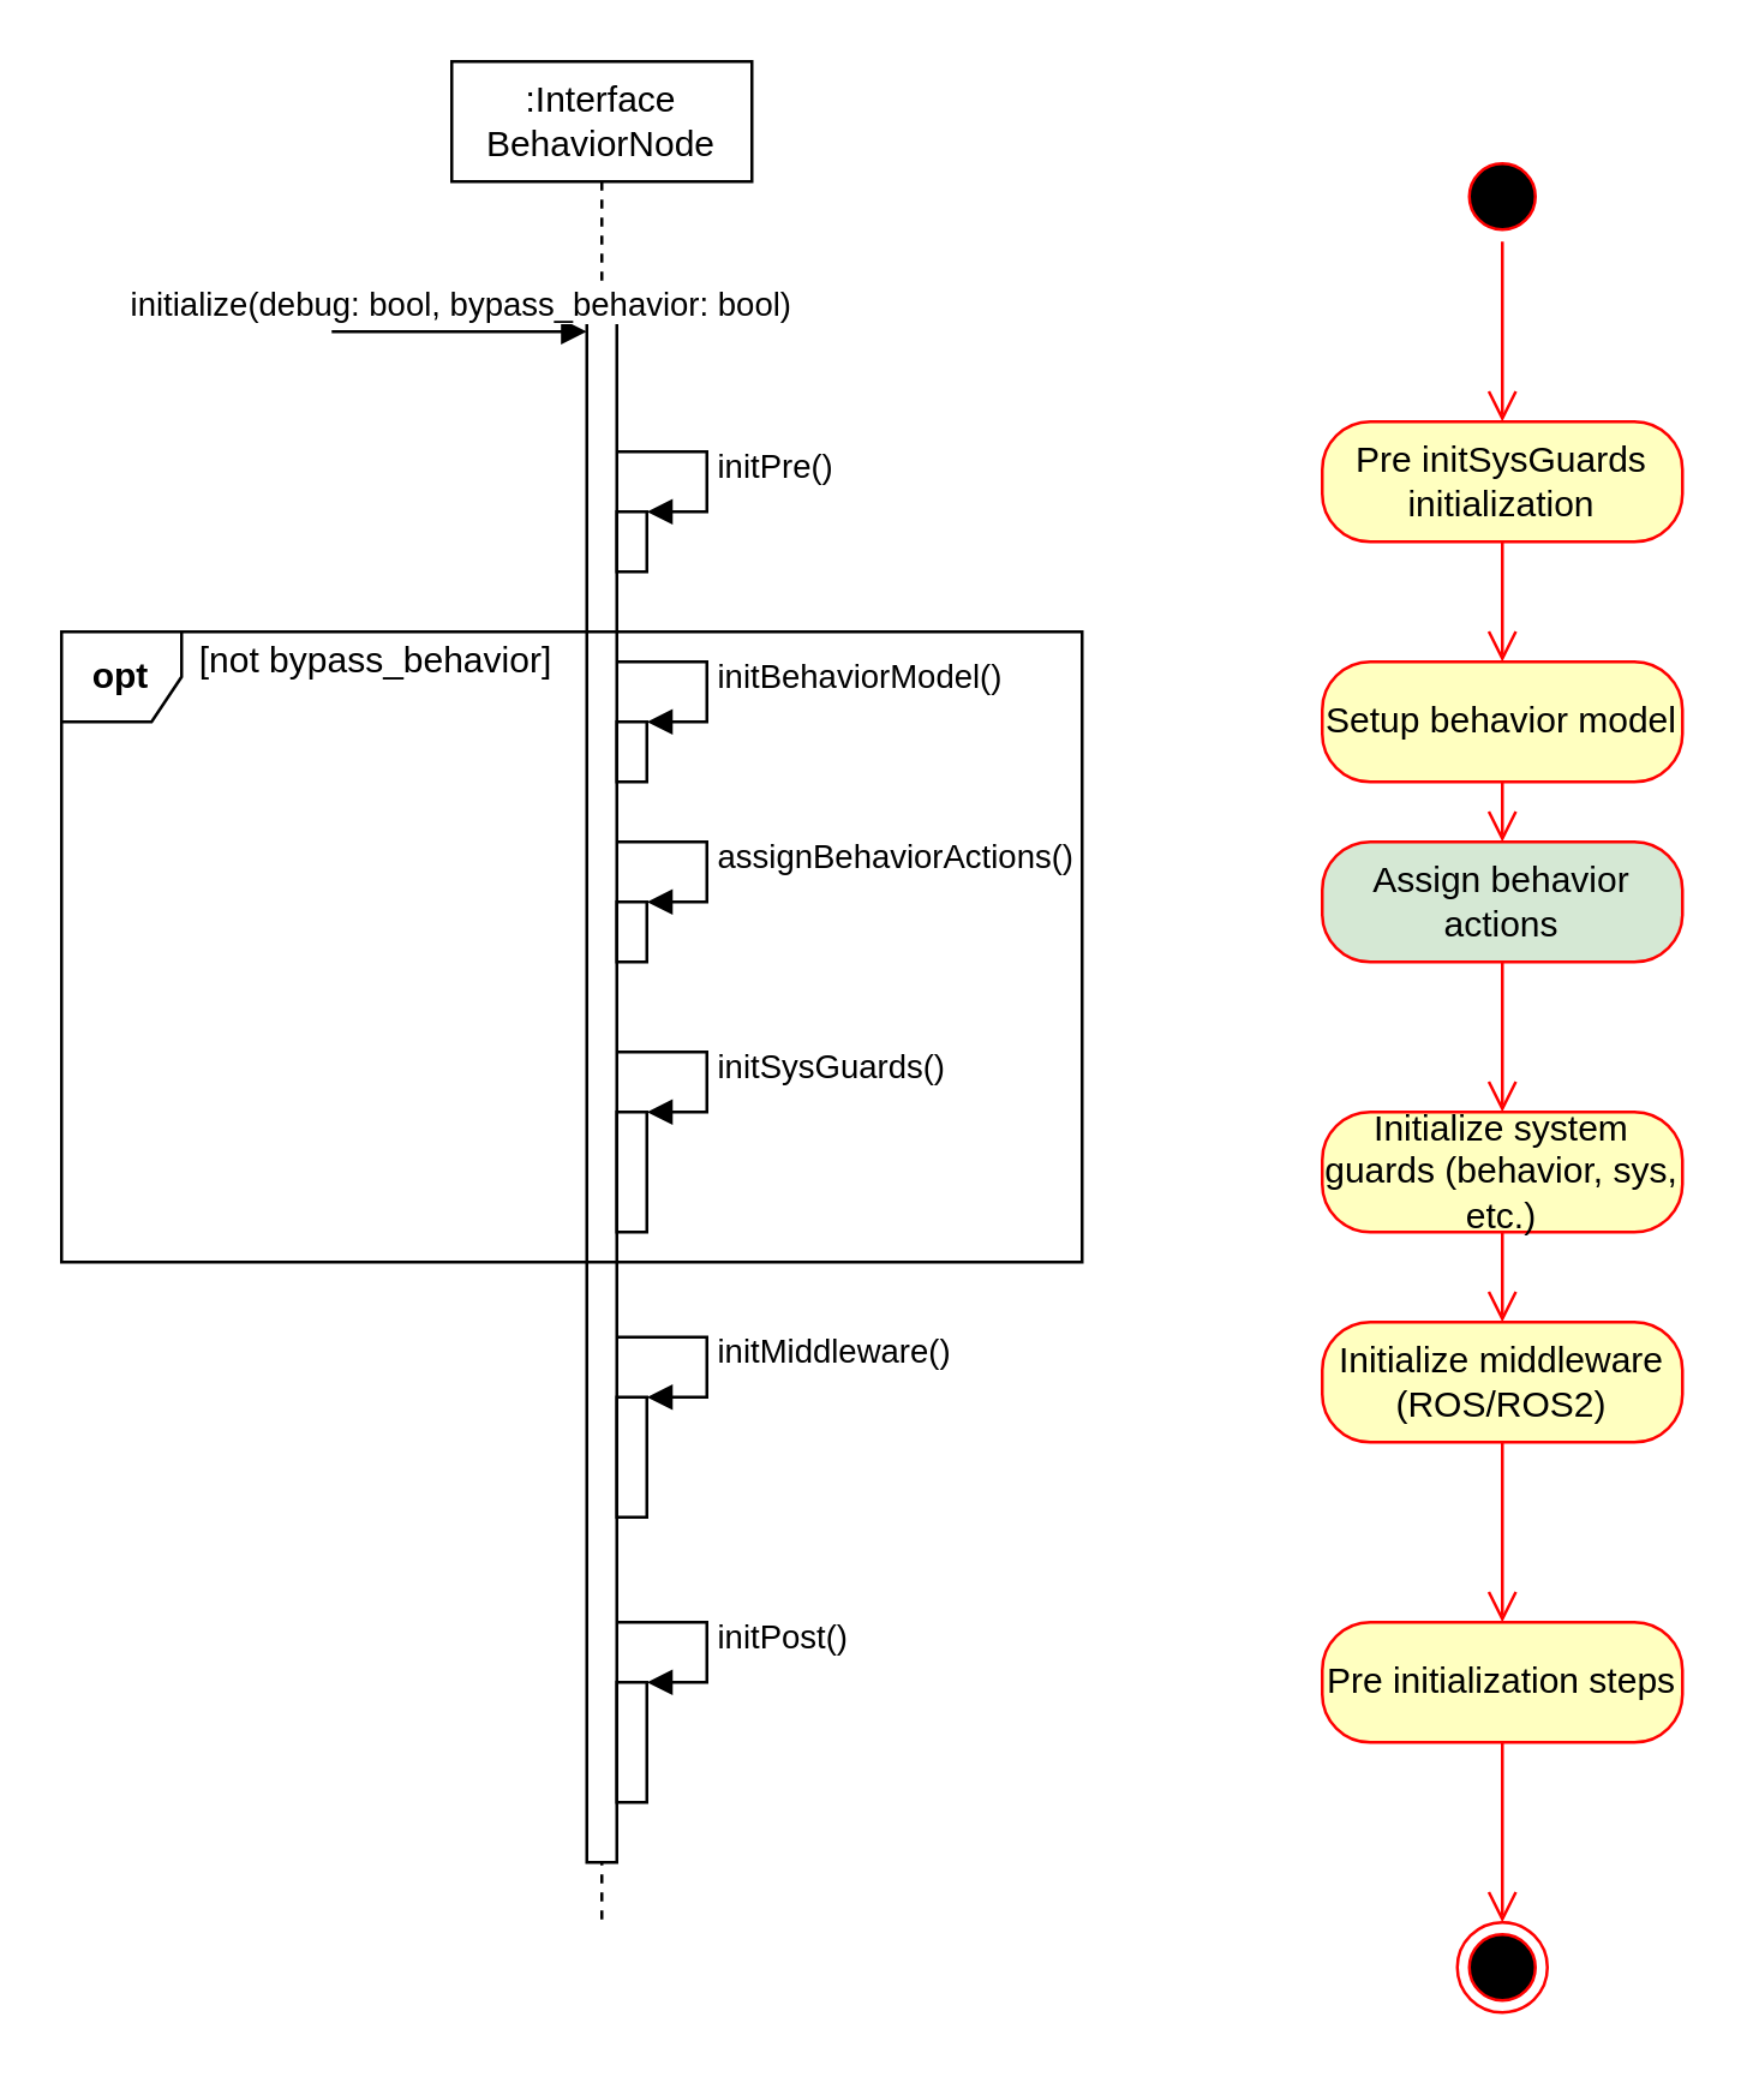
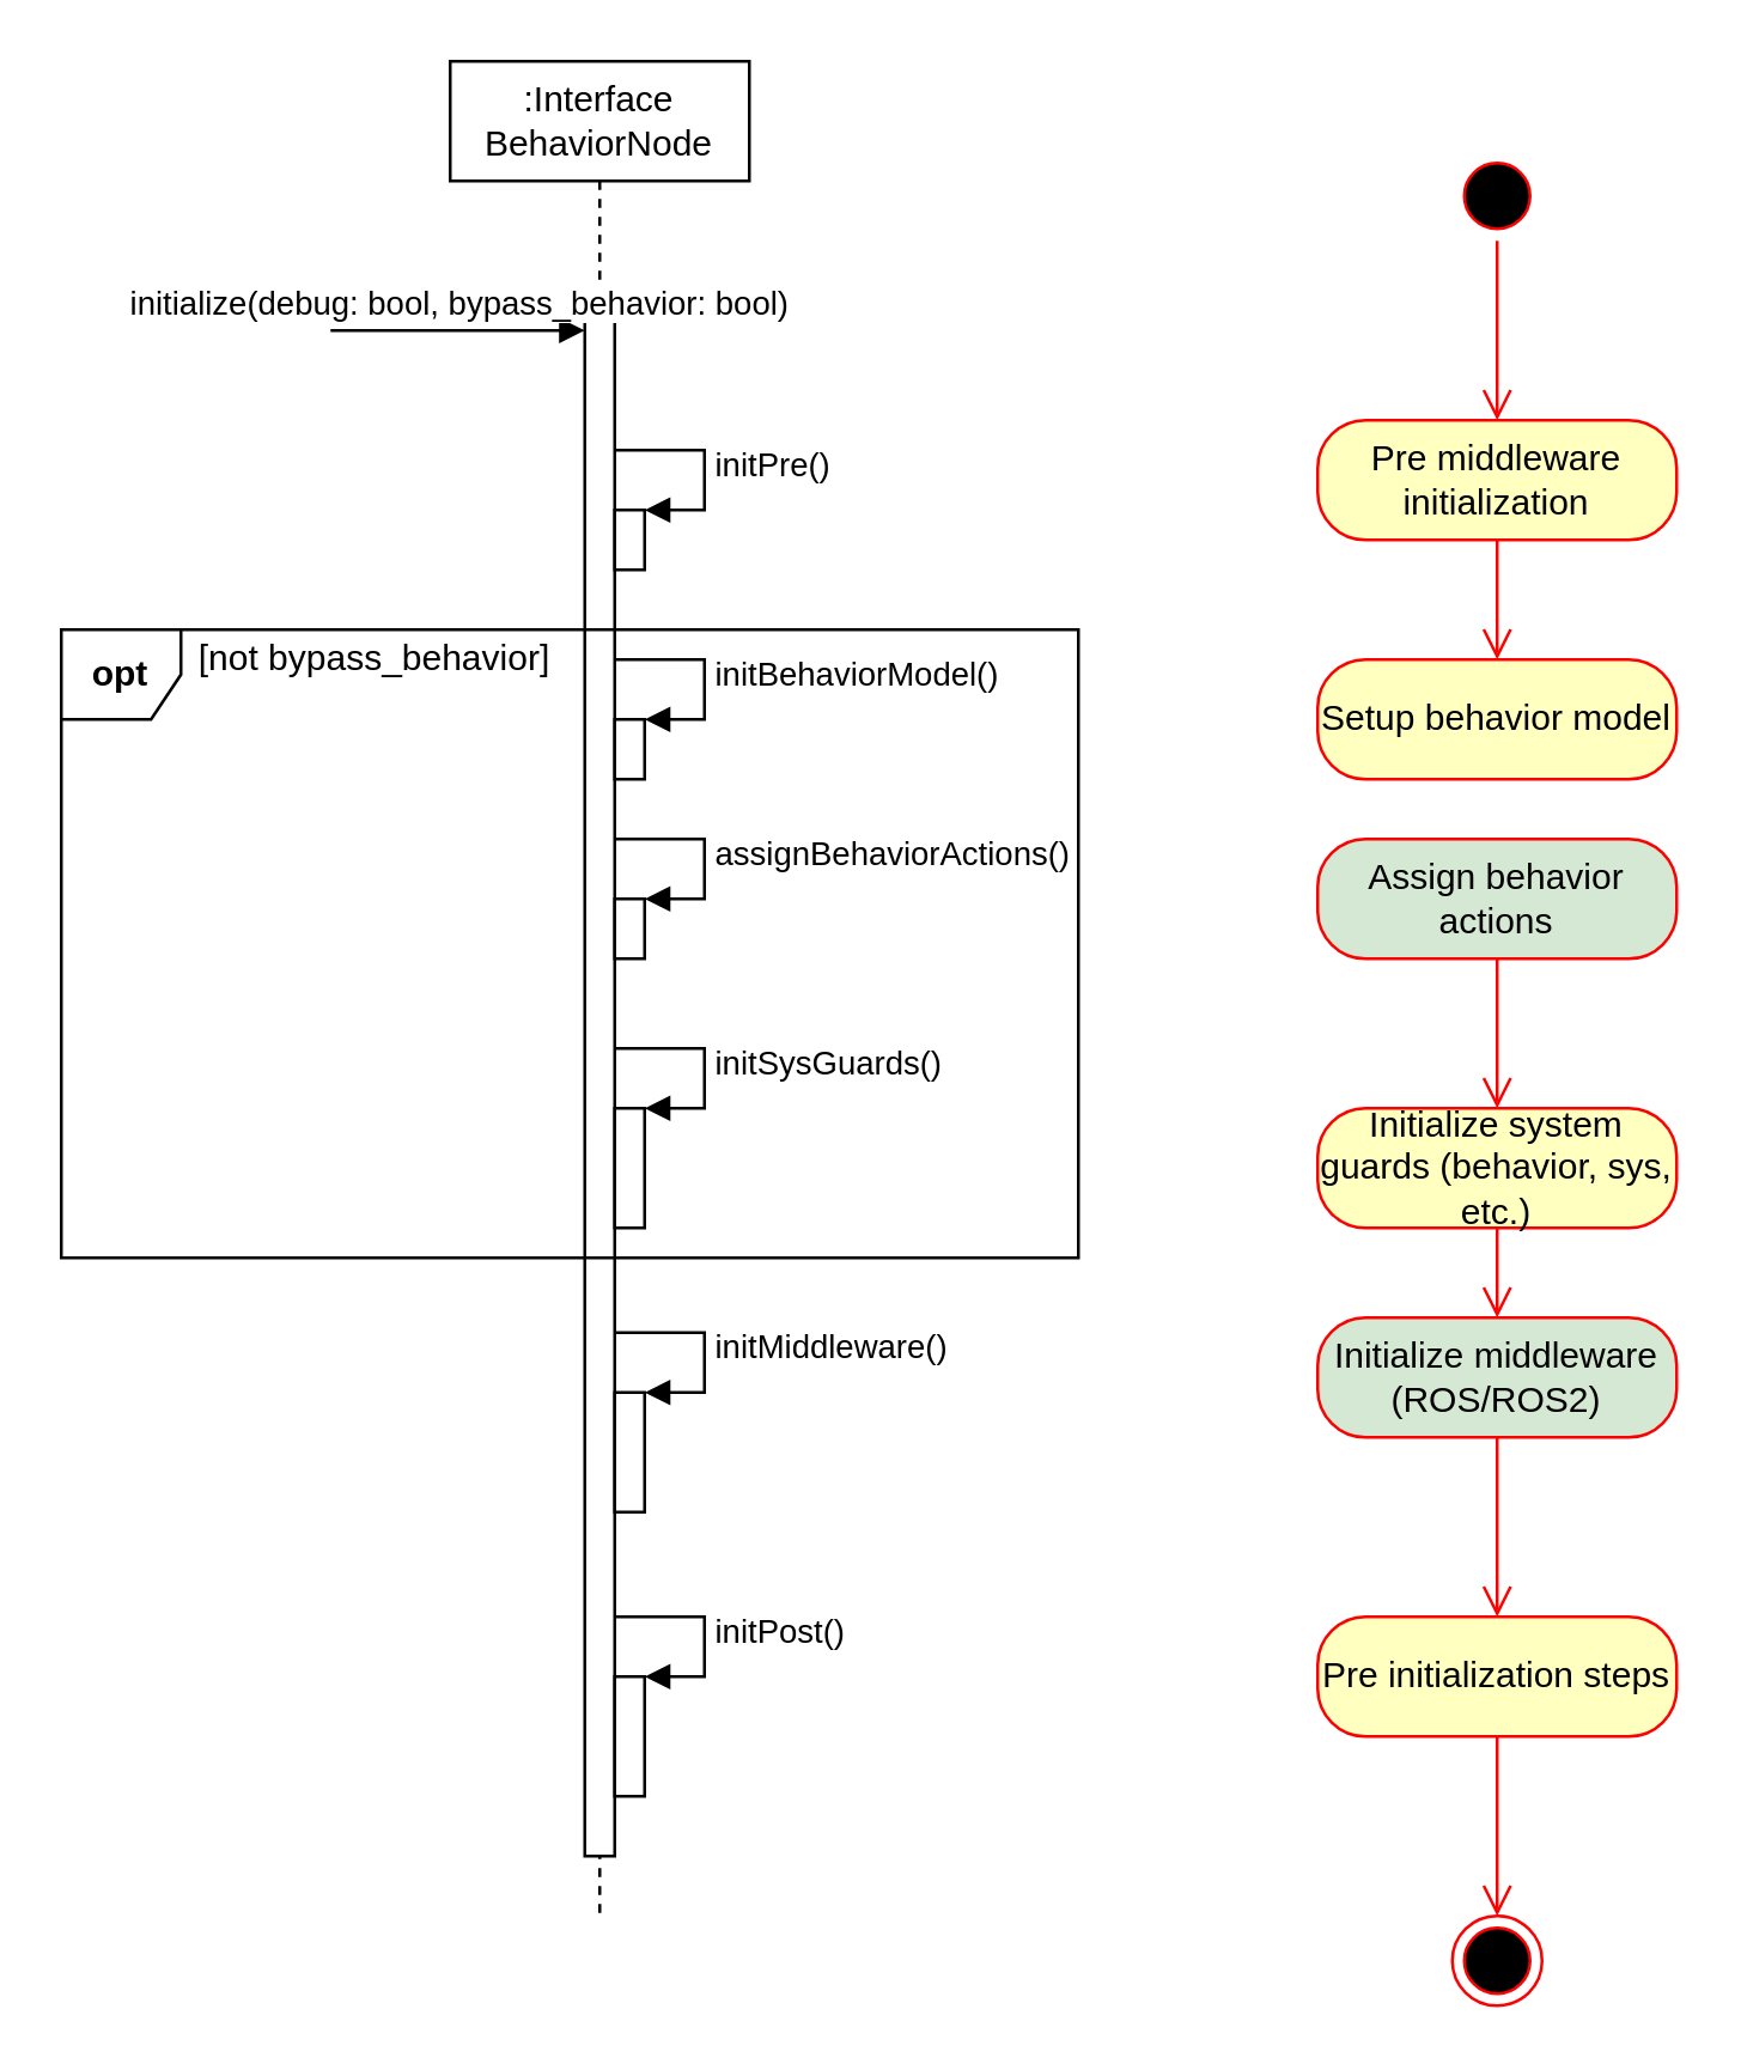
- <mxCell id="18" value="Pre initSysGuards initialization" style="rounded=1;whiteSpace=wrap;html=1;arcSize=40;fontColor=#000000;fillColor=#ffffc0;strokeColor=#ff0000;" parent="1" vertex="1"><mxGeometry x="440" y="140" width="120" height="40" as="geometry" /></mxCell>
+ <mxCell id="18" value="Pre middleware initialization" style="rounded=1;whiteSpace=wrap;html=1;arcSize=40;fontColor=#000000;fillColor=#ffffc0;strokeColor=#ff0000;" parent="1" vertex="1"><mxGeometry x="440" y="140" width="120" height="40" as="geometry" /></mxCell>
- <mxCell id="21" value="" style="edgeStyle=orthogonalEdgeStyle;html=1;verticalAlign=bottom;endArrow=open;endSize=8;strokeColor=#ff0000;entryX=0.5;entryY=0;entryDx=0;entryDy=0;" parent="1" source="20" target="30" edge="1"><mxGeometry relative="1" as="geometry"><mxPoint x="500" y="340" as="targetPoint" /></mxGeometry></mxCell>
- <mxCell id="25" value="Initialize middleware (ROS/ROS2)" style="rounded=1;whiteSpace=wrap;html=1;arcSize=40;fontColor=#000000;fillColor=#ffffc0;strokeColor=#ff0000;" parent="1" vertex="1"><mxGeometry x="440" y="440" width="120" height="40" as="geometry" /></mxCell>
+ <mxCell id="25" value="Initialize middleware (ROS/ROS2)" style="rounded=1;whiteSpace=wrap;html=1;arcSize=40;fontColor=#000000;fillColor=#d5e8d4;strokeColor=#ff0000;" parent="1" vertex="1"><mxGeometry x="440" y="440" width="120" height="40" as="geometry" /></mxCell>
